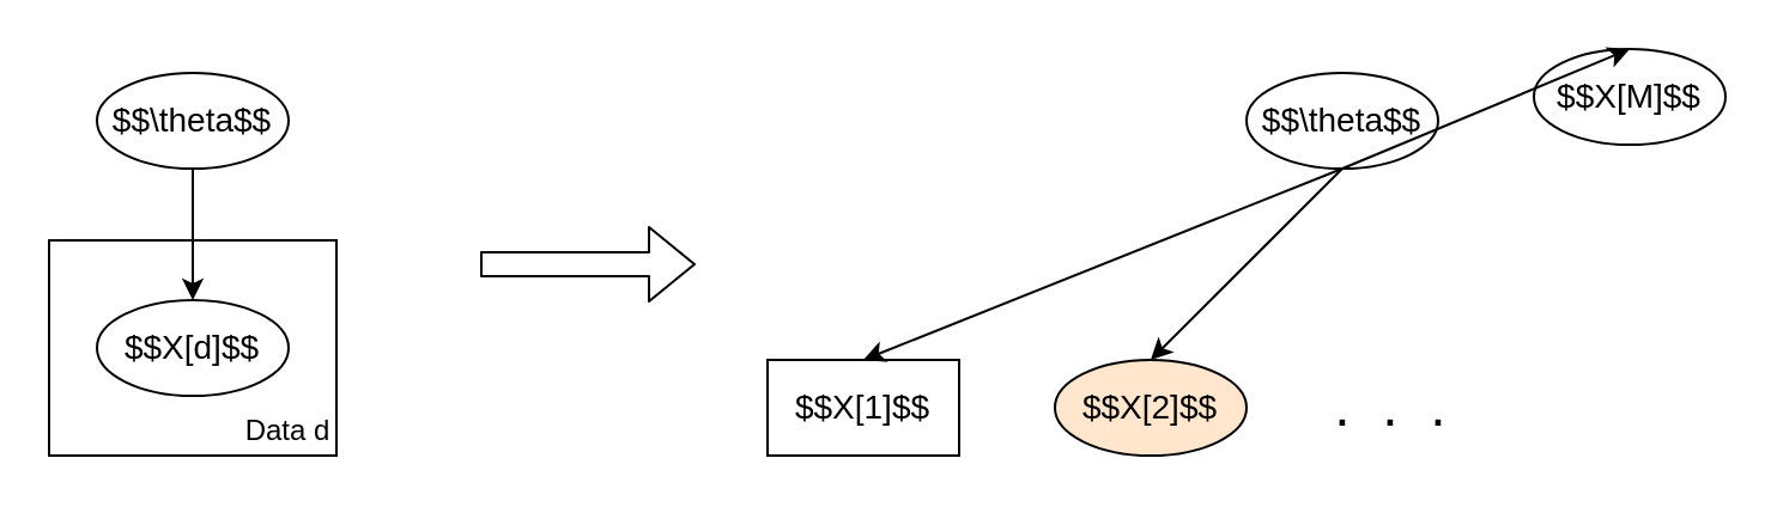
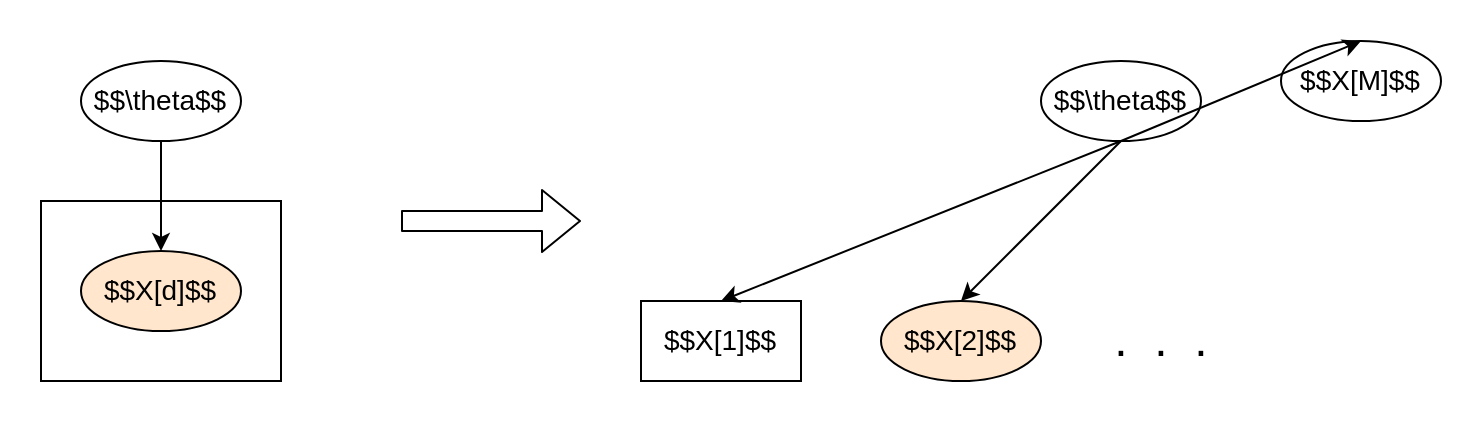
- <mxCell id="12" value="&lt;font style=&quot;font-size: 14px&quot;&gt;$$X[d]$$&lt;/font&gt;" style="ellipse;whiteSpace=wrap;html=1;" vertex="1" parent="1"><mxGeometry x="40" y="125" width="80" height="40" as="geometry" /></mxCell>
+ <mxCell id="12" value="&lt;font style=&quot;font-size: 14px&quot;&gt;$$X[d]$$&lt;/font&gt;" style="ellipse;whiteSpace=wrap;html=1;fillColor=#ffe6cc;" vertex="1" parent="1"><mxGeometry x="40" y="125" width="80" height="40" as="geometry" /></mxCell>
- <mxCell id="13" value="Data d" style="text;html=1;strokeColor=none;fillColor=none;align=center;verticalAlign=middle;whiteSpace=wrap;rounded=0;" vertex="1" parent="1"><mxGeometry x="100" y="170" width="40" height="20" as="geometry" /></mxCell>
